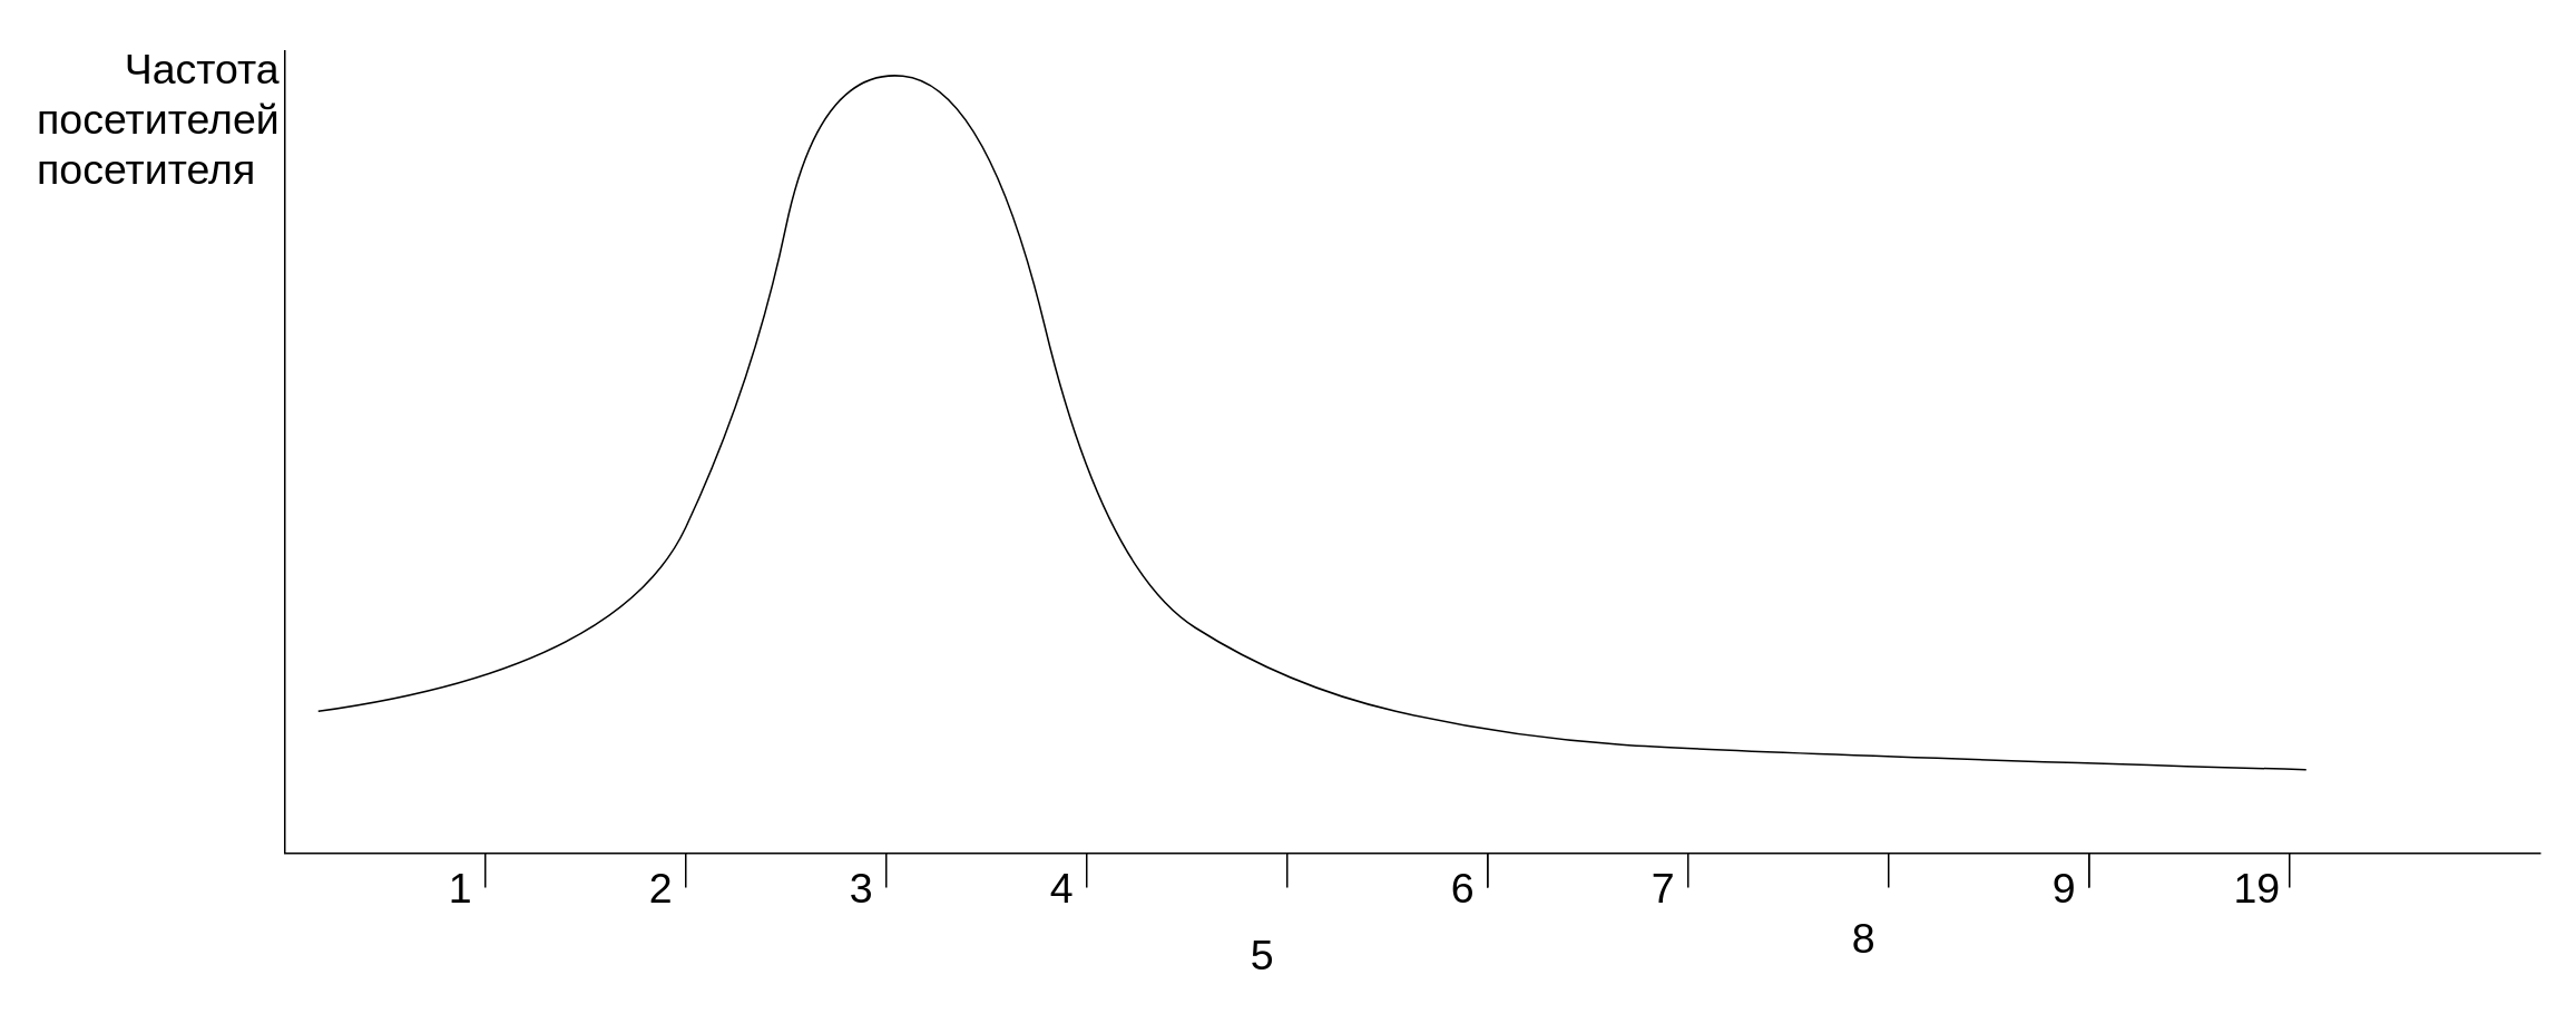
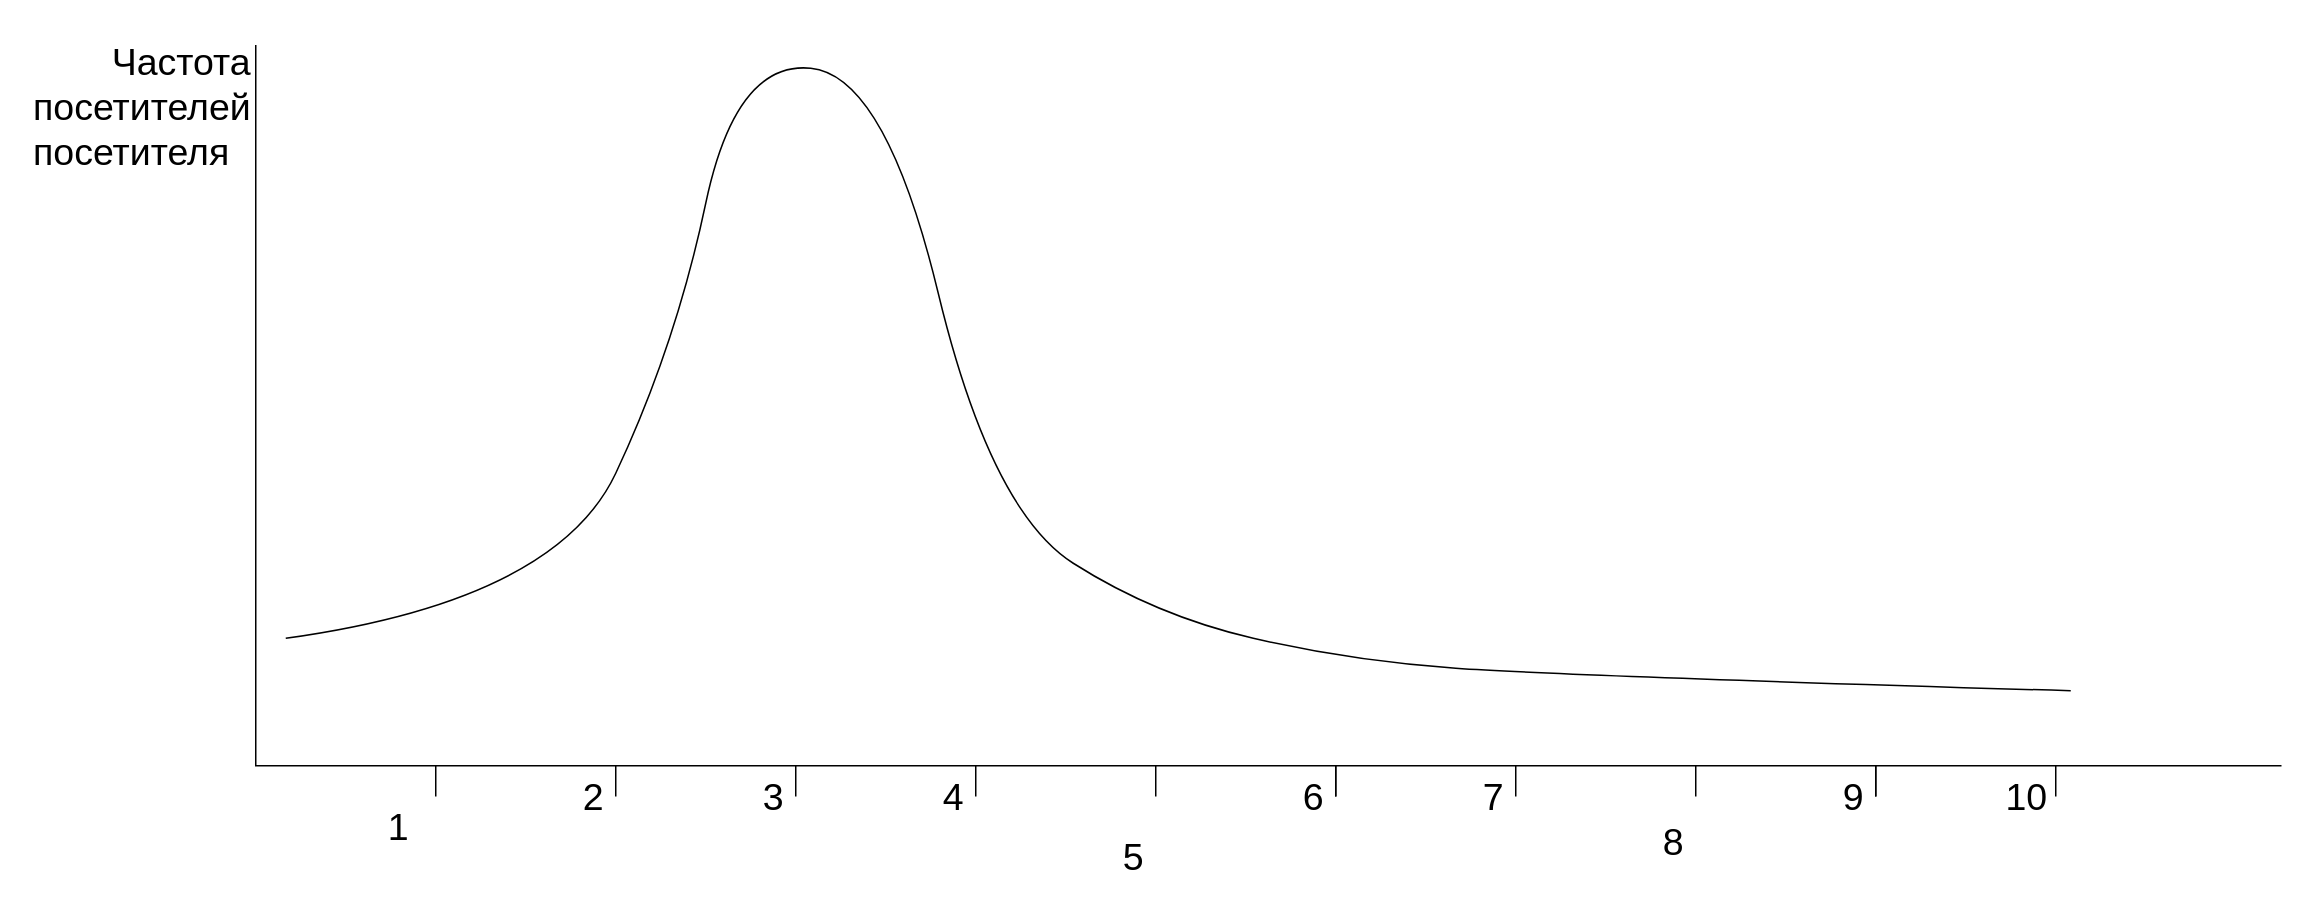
- <mxCell id="8" value="1" style="text;html=1;align=center;verticalAlign=middle;resizable=0;points=[];autosize=1;fontSize=25;" parent="1" vertex="1"><mxGeometry x="260" y="510" width="30" height="40" as="geometry" /></mxCell>
+ <mxCell id="8" value="1" style="text;html=1;align=center;verticalAlign=middle;resizable=0;points=[];autosize=1;fontSize=25;" parent="1" vertex="1"><mxGeometry x="250" y="530" width="30" height="40" as="geometry" /></mxCell>
- <mxCell id="20" value="19" style="text;html=1;align=left;verticalAlign=middle;resizable=0;points=[];autosize=1;fontSize=25;" vertex="1" parent="1"><mxGeometry x="1335" y="510" width="40" height="40" as="geometry" /></mxCell>
+ <mxCell id="20" value="10" style="text;html=1;align=left;verticalAlign=middle;resizable=0;points=[];autosize=1;fontSize=25;" vertex="1" parent="1"><mxGeometry x="1335" y="510" width="40" height="40" as="geometry" /></mxCell>
